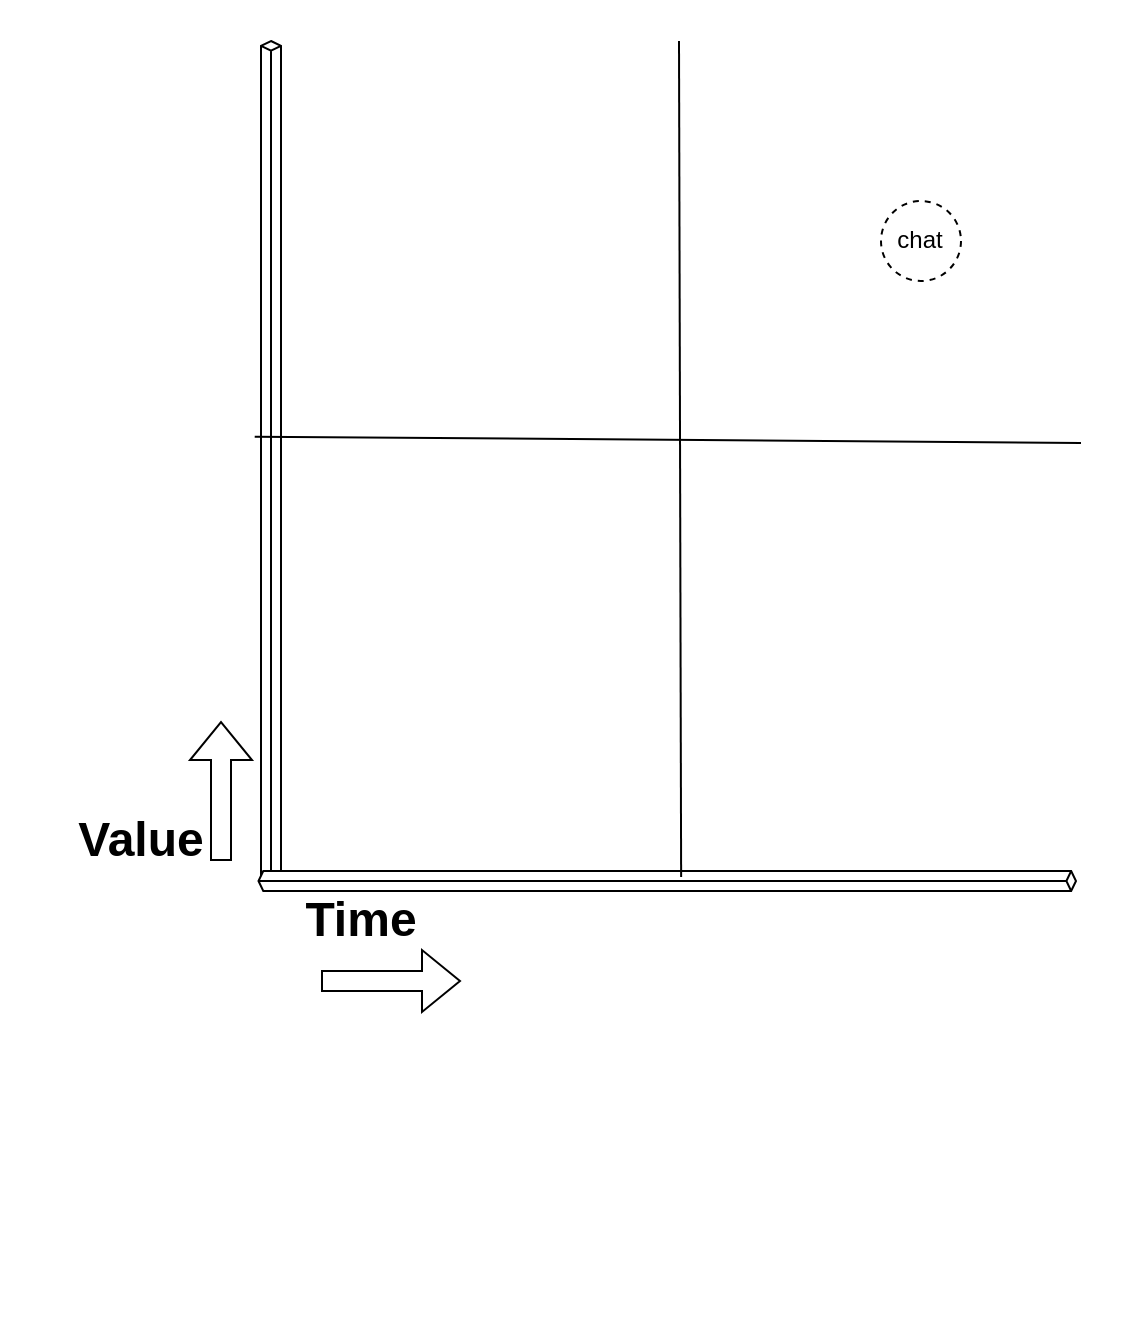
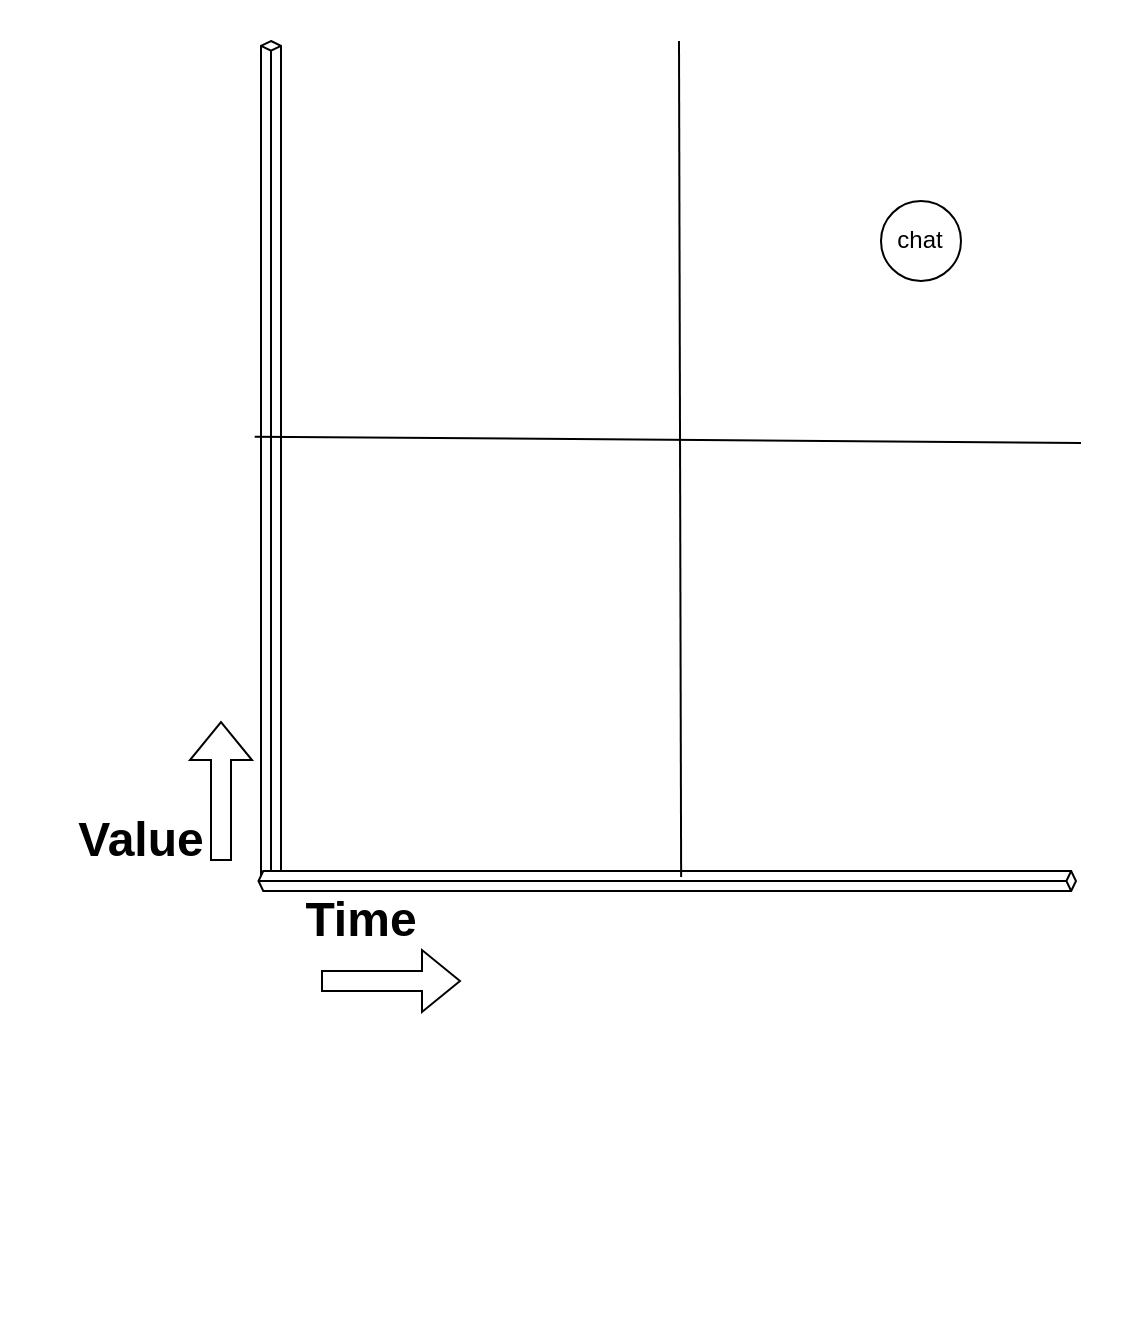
- <mxCell id="6" value="chat" style="ellipse;whiteSpace=wrap;html=1;aspect=fixed;dashed=1;" vertex="1" parent="1"><mxGeometry x="440" y="100" width="40" height="40" as="geometry" /></mxCell>
+ <mxCell id="6" value="chat" style="ellipse;whiteSpace=wrap;html=1;aspect=fixed;" vertex="1" parent="1"><mxGeometry x="440" y="100" width="40" height="40" as="geometry" /></mxCell>
